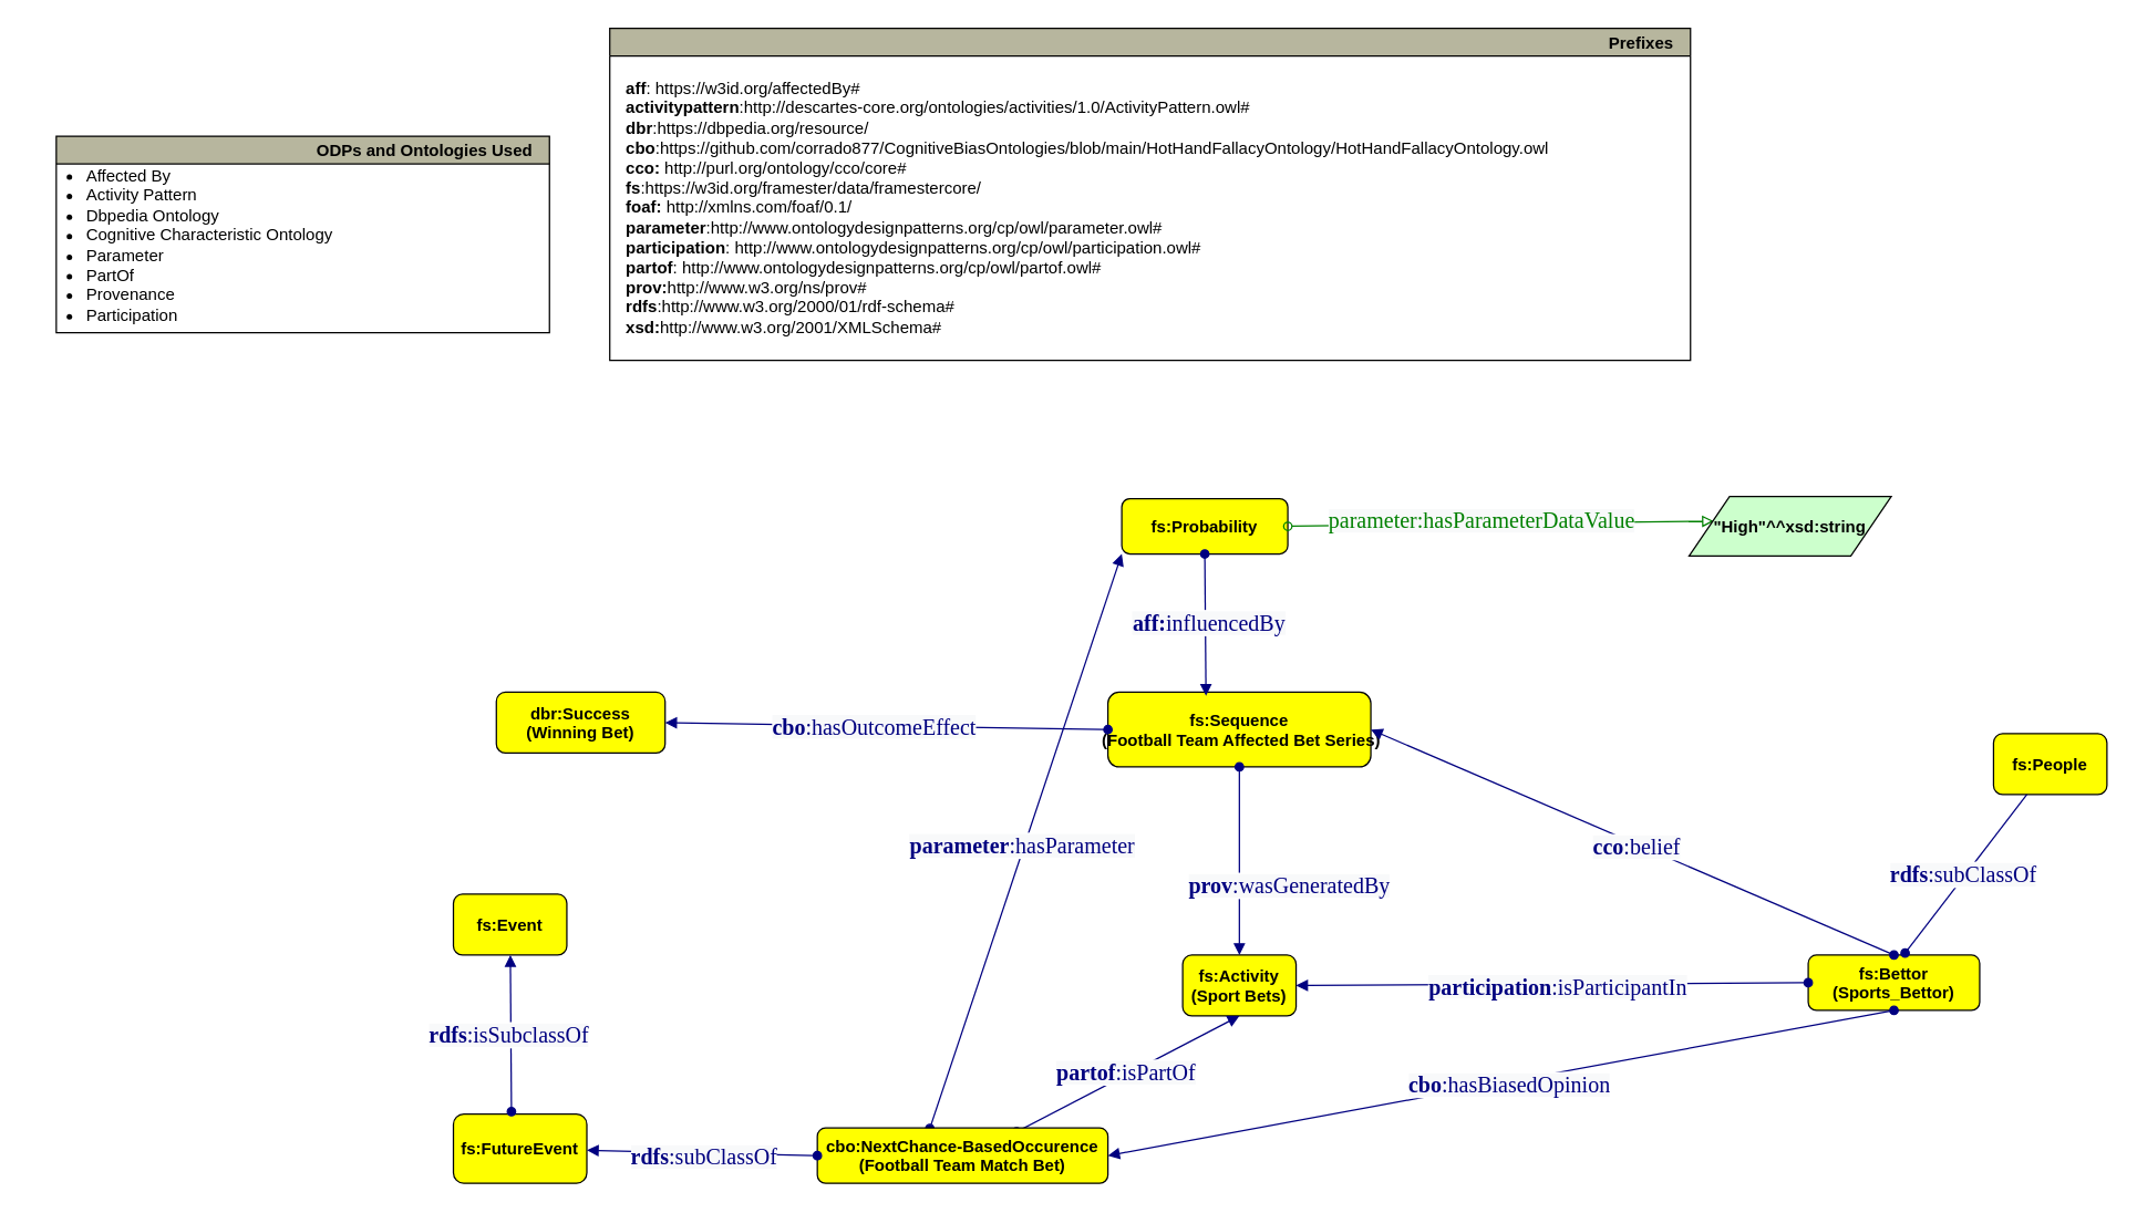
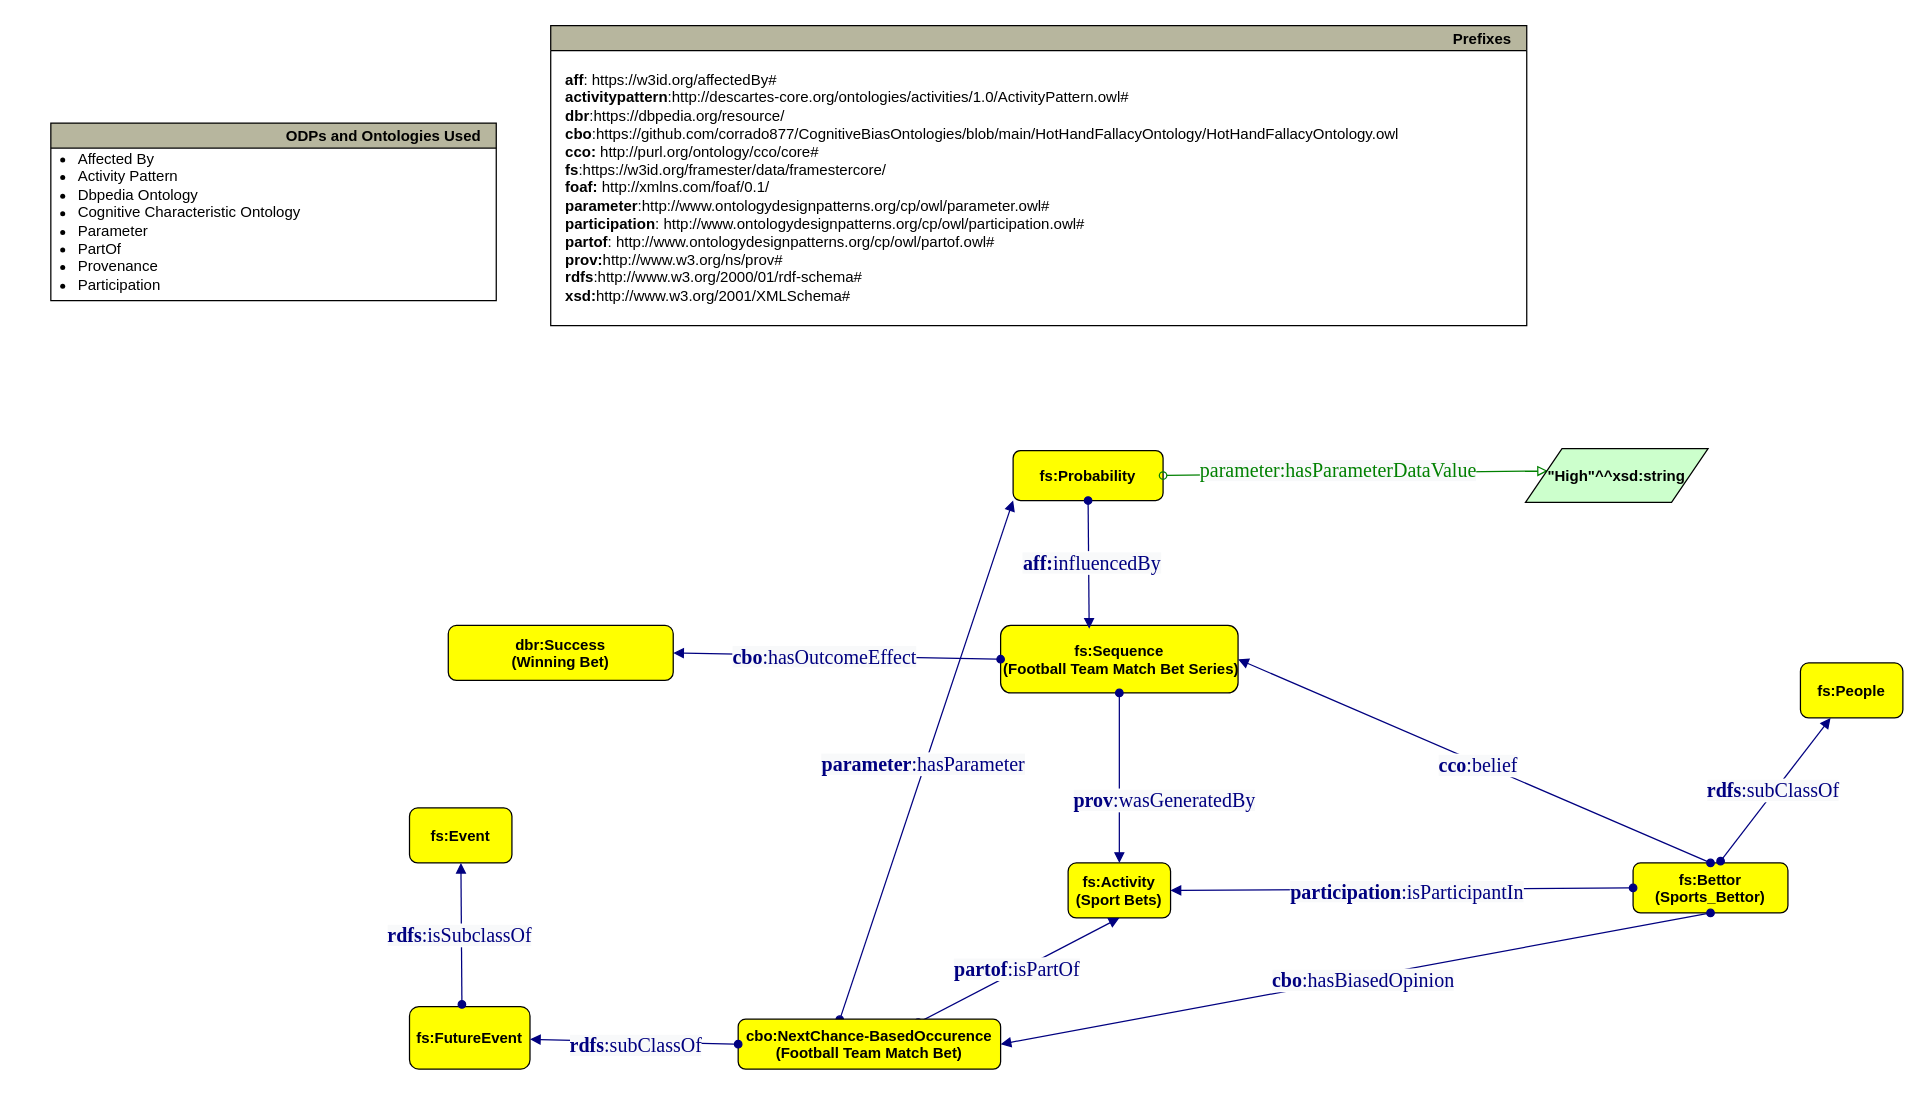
- <mxCell id="8" value="fs:Sequence&#10; (Football Team Affected Bet Series)" style="graphMlID=n4;shape=rect;rounded=1;arcsize=30;fillColor=#ffff00;strokeColor=#000000;strokeWidth=1.0;fontStyle=1" parent="1" vertex="1"><mxGeometry x="800" y="500" width="190" height="54" as="geometry" /></mxCell>
+ <mxCell id="8" value="fs:Sequence&#10; (Football Team Match Bet Series)" style="graphMlID=n4;shape=rect;rounded=1;arcsize=30;fillColor=#ffff00;strokeColor=#000000;strokeWidth=1.0;fontStyle=1" parent="1" vertex="1"><mxGeometry x="800" y="500" width="190" height="54" as="geometry" /></mxCell>
- <mxCell id="32" value="dbr:Success&#10;(Winning Bet)" style="graphMlID=n4;shape=rect;rounded=1;arcsize=30;fillColor=#ffff00;strokeColor=#000000;strokeWidth=1.0;fontStyle=1" parent="1" vertex="1"><mxGeometry x="358.03" y="500" width="121.97" height="44" as="geometry" /></mxCell>
+ <mxCell id="32" value="dbr:Success&#10;(Winning Bet)" style="graphMlID=n4;shape=rect;rounded=1;arcsize=30;fillColor=#ffff00;strokeColor=#000000;strokeWidth=1.0;fontStyle=1" parent="1" vertex="1"><mxGeometry x="358.03" y="500" width="180" height="44" as="geometry" /></mxCell>
- <mxCell id="38" value="" style="graphMlID=e0;rounded=0;endArrow=none;strokeColor=#000080;strokeWidth=1.0;startArrow=oval;startFill=1;endFill=1;exitX=0.565;exitY=-0.035;exitDx=0;exitDy=0;exitPerimeter=0;" parent="1" source="6" target="37" edge="1"><mxGeometry relative="1" as="geometry"><mxPoint x="1540" y="710" as="sourcePoint" /><mxPoint x="1654" y="614" as="targetPoint" /></mxGeometry></mxCell>
+ <mxCell id="38" value="" style="graphMlID=e0;rounded=0;endArrow=block;strokeColor=#000080;strokeWidth=1.0;startArrow=oval;startFill=1;endFill=1;exitX=0.565;exitY=-0.035;exitDx=0;exitDy=0;exitPerimeter=0;" parent="1" source="6" target="37" edge="1"><mxGeometry relative="1" as="geometry"><mxPoint x="1540" y="710" as="sourcePoint" /><mxPoint x="1654" y="614" as="targetPoint" /></mxGeometry></mxCell>
